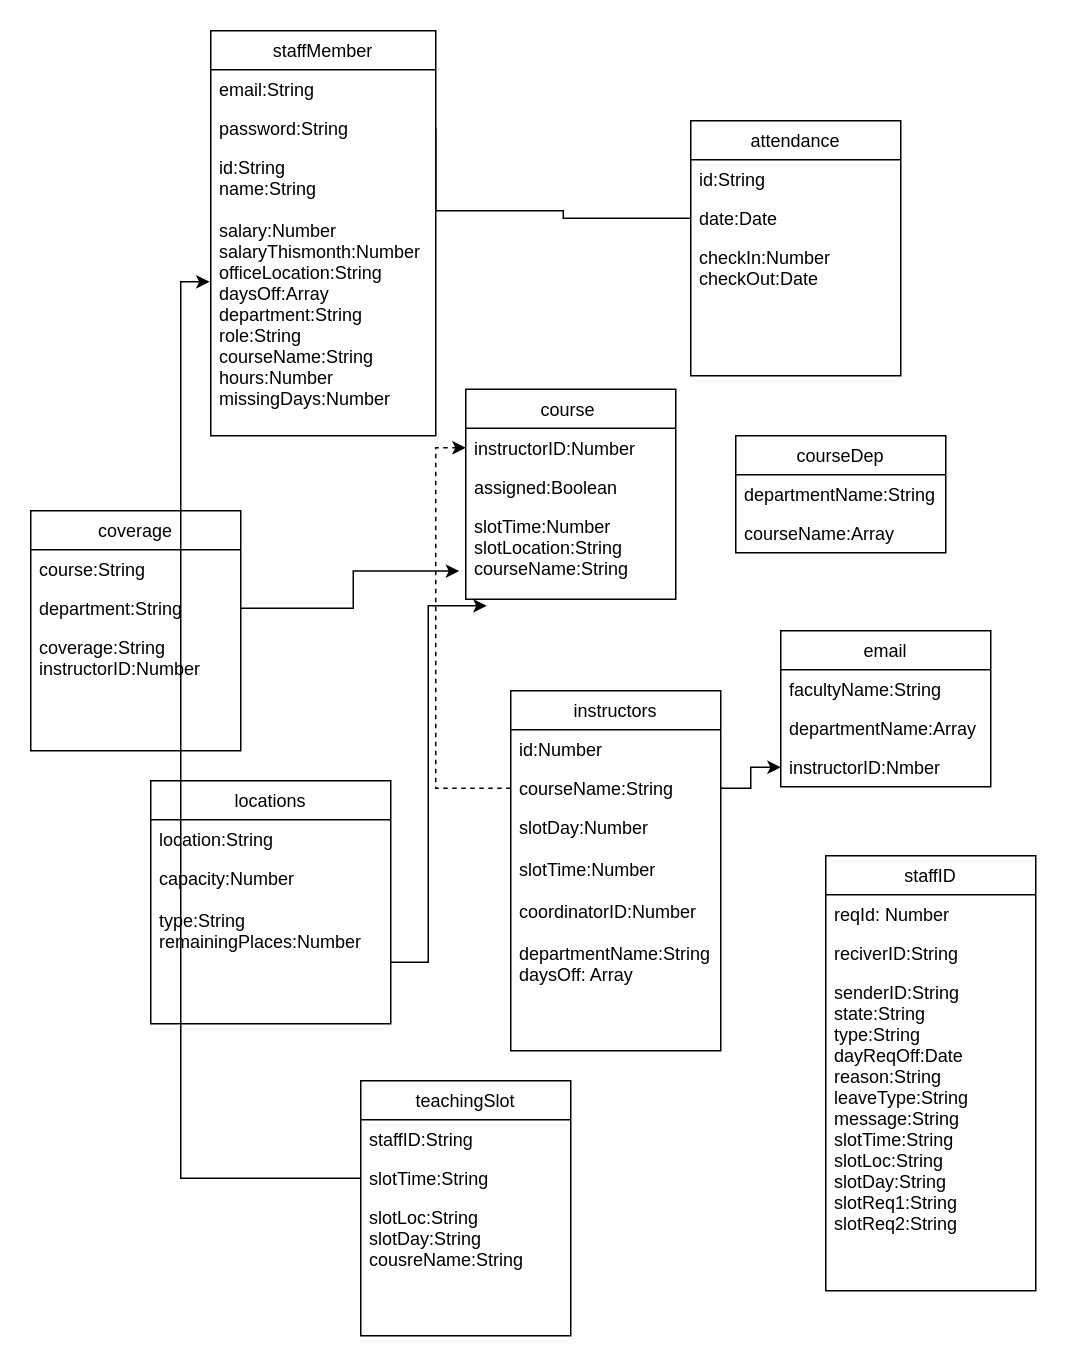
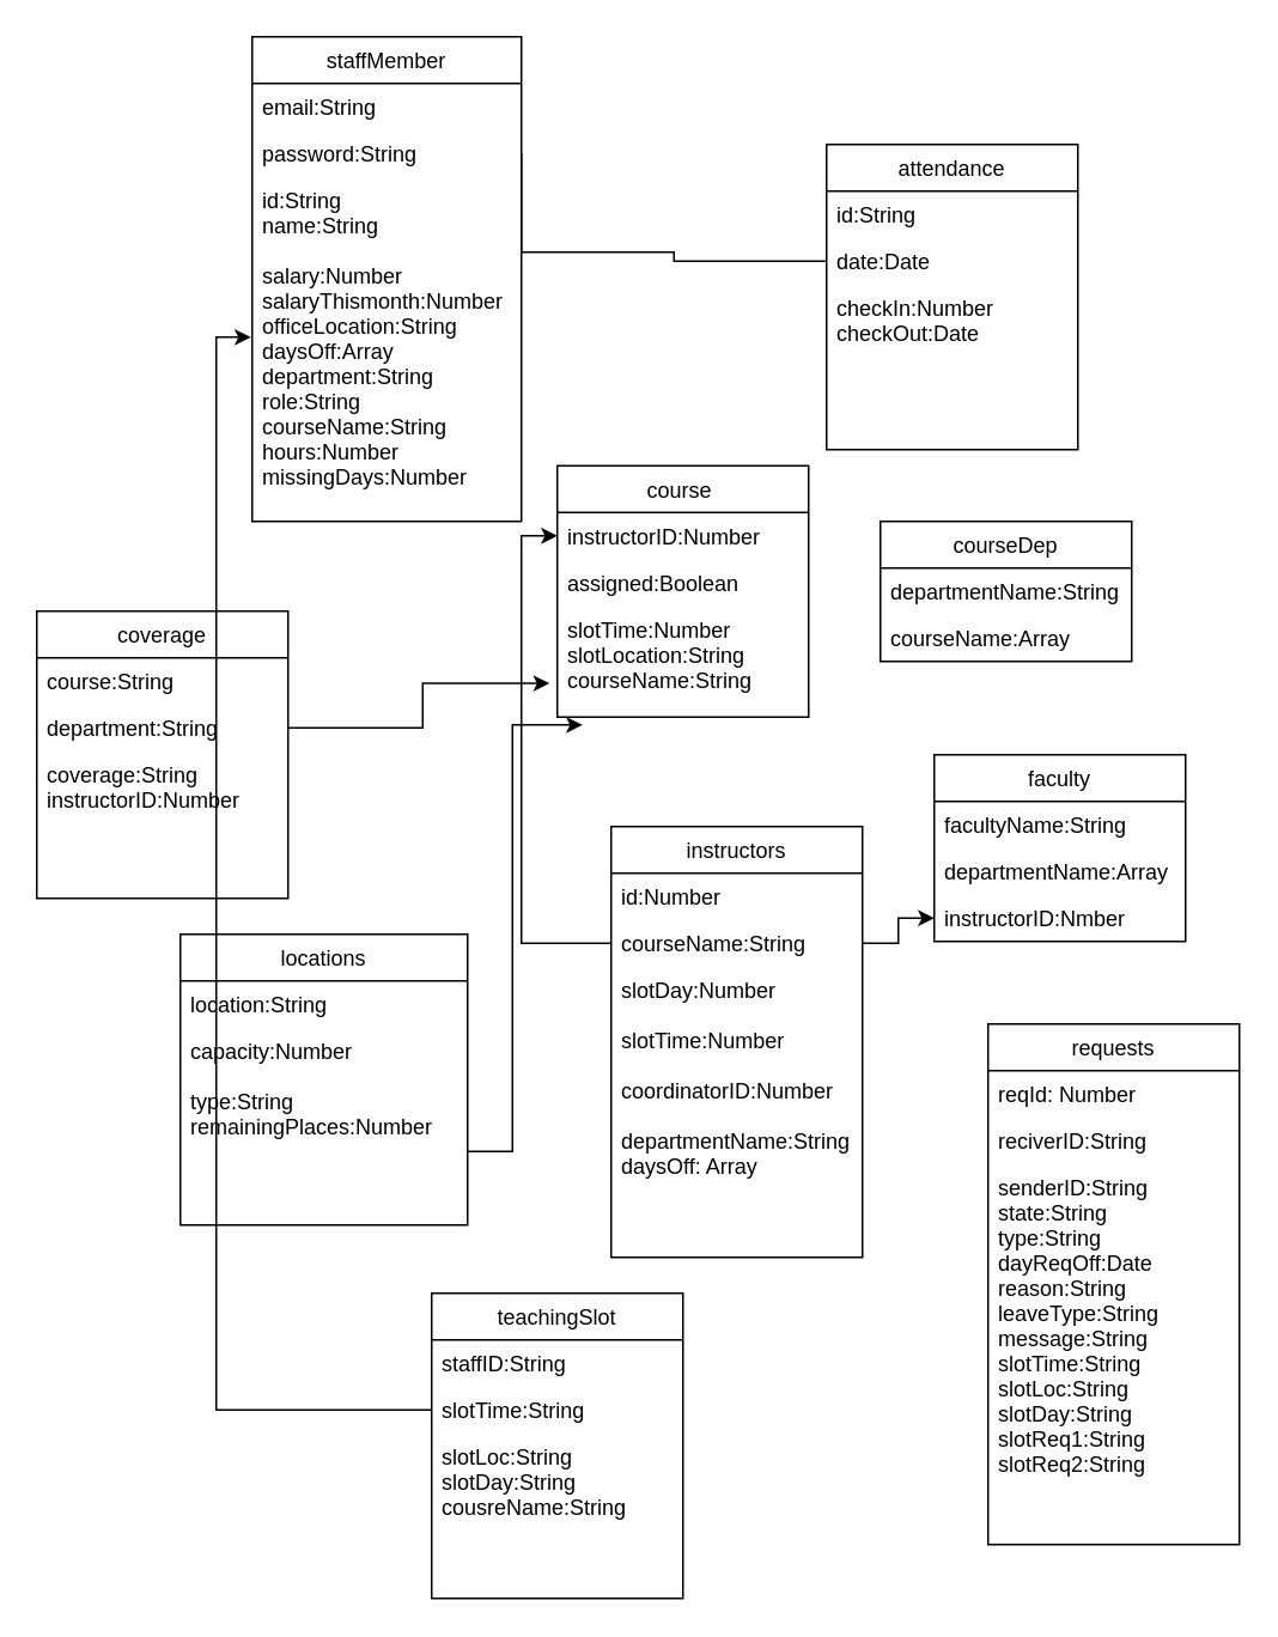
- <mxCell id="43" style="edgeStyle=orthogonalEdgeStyle;rounded=0;orthogonalLoop=1;jettySize=auto;html=1;exitX=0;exitY=0.5;exitDx=0;exitDy=0;entryX=0;entryY=0.5;entryDx=0;entryDy=0;dashed=1;" edge="1" parent="1" source="28" target="12"><mxGeometry relative="1" as="geometry" /></mxCell>
+ <mxCell id="43" style="edgeStyle=orthogonalEdgeStyle;rounded=0;orthogonalLoop=1;jettySize=auto;html=1;exitX=0;exitY=0.5;exitDx=0;exitDy=0;entryX=0;entryY=0.5;entryDx=0;entryDy=0;" edge="1" parent="1" source="28" target="12"><mxGeometry relative="1" as="geometry" /></mxCell>
- <mxCell id="22" value="email" style="swimlane;fontStyle=0;childLayout=stackLayout;horizontal=1;startSize=26;fillColor=none;horizontalStack=0;resizeParent=1;resizeParentMax=0;resizeLast=0;collapsible=1;marginBottom=0;" parent="1" vertex="1"><mxGeometry x="520" y="420" width="140" height="104" as="geometry" /></mxCell>
+ <mxCell id="22" value="faculty" style="swimlane;fontStyle=0;childLayout=stackLayout;horizontal=1;startSize=26;fillColor=none;horizontalStack=0;resizeParent=1;resizeParentMax=0;resizeLast=0;collapsible=1;marginBottom=0;" parent="1" vertex="1"><mxGeometry x="520" y="420" width="140" height="104" as="geometry" /></mxCell>
- <mxCell id="34" value="staffID" style="swimlane;fontStyle=0;childLayout=stackLayout;horizontal=1;startSize=26;fillColor=none;horizontalStack=0;resizeParent=1;resizeParentMax=0;resizeLast=0;collapsible=1;marginBottom=0;" parent="1" vertex="1"><mxGeometry x="550" y="570" width="140" height="290" as="geometry" /></mxCell>
+ <mxCell id="34" value="requests" style="swimlane;fontStyle=0;childLayout=stackLayout;horizontal=1;startSize=26;fillColor=none;horizontalStack=0;resizeParent=1;resizeParentMax=0;resizeLast=0;collapsible=1;marginBottom=0;" parent="1" vertex="1"><mxGeometry x="550" y="570" width="140" height="290" as="geometry" /></mxCell>
